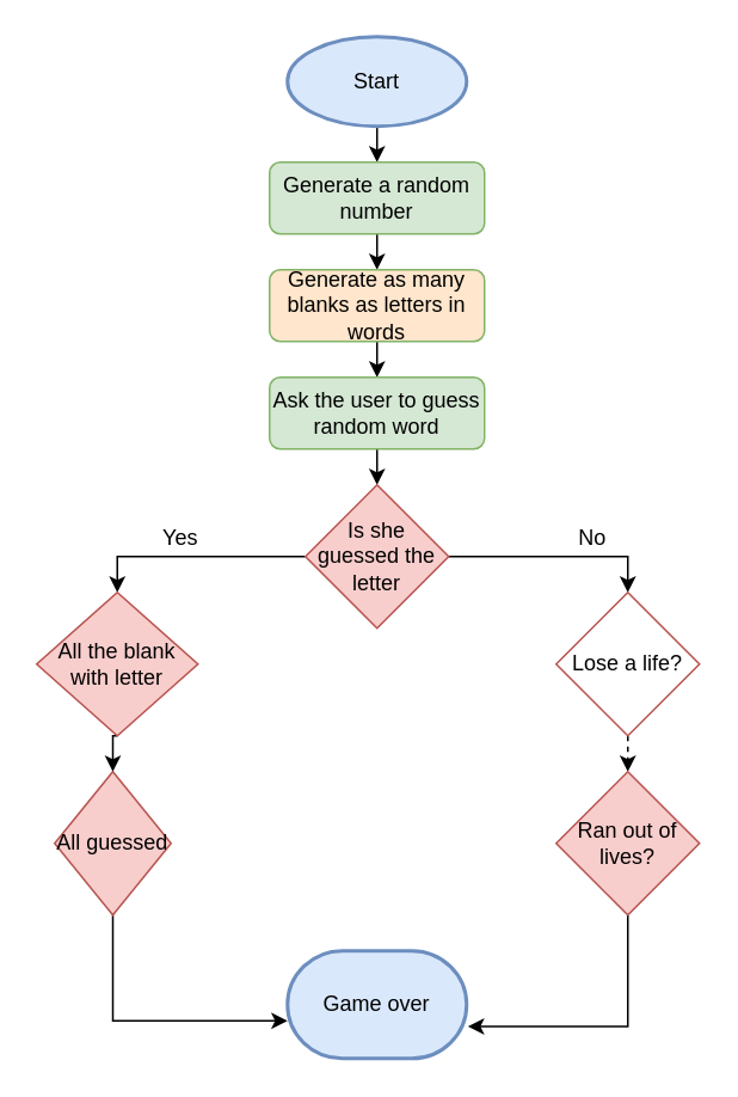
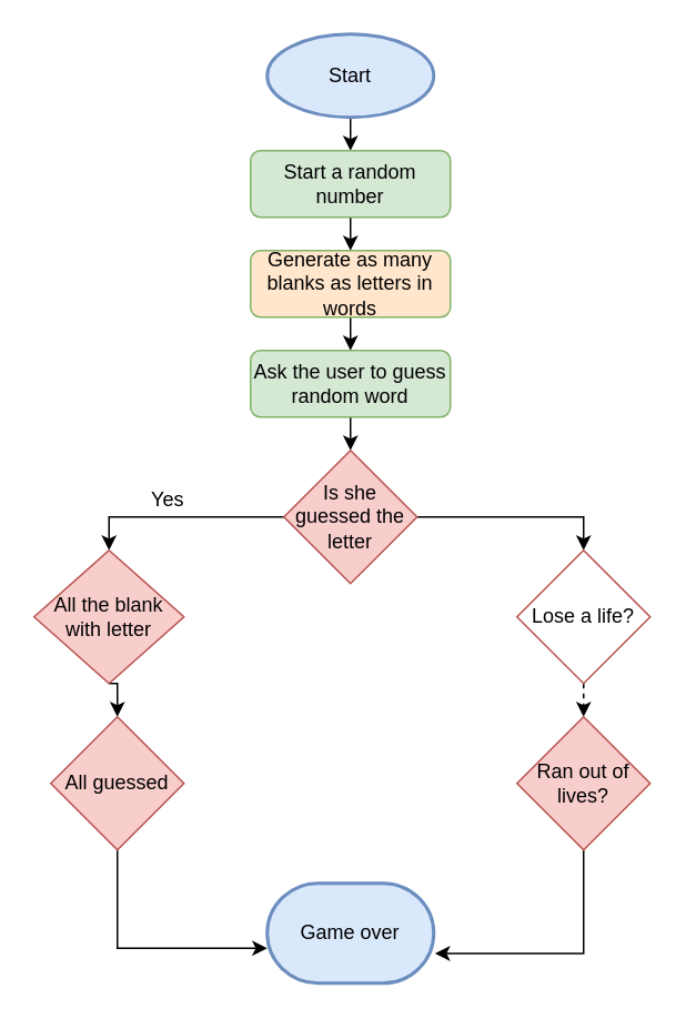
- <mxCell id="6" value="Generate a random number" style="rounded=1;whiteSpace=wrap;html=1;fillColor=#d5e8d4;strokeColor=#82b366;" parent="1" vertex="1"><mxGeometry x="150" y="90" width="120" height="40" as="geometry" /></mxCell>
+ <mxCell id="6" value="Start a random number" style="rounded=1;whiteSpace=wrap;html=1;fillColor=#d5e8d4;strokeColor=#82b366;" parent="1" vertex="1"><mxGeometry x="150" y="90" width="120" height="40" as="geometry" /></mxCell>
- <mxCell id="23" value="No" style="text;html=1;align=center;verticalAlign=middle;resizable=0;points=[];autosize=1;strokeColor=none;fillColor=none;" parent="1" vertex="1"><mxGeometry x="310" y="285" width="40" height="30" as="geometry" /></mxCell>
- <mxCell id="19" value="All guessed" style="rhombus;whiteSpace=wrap;html=1;fillColor=#f8cecc;strokeColor=#b85450;fontStyle=0" parent="1" vertex="1"><mxGeometry x="30" y="430" width="65" height="80" as="geometry" /></mxCell>
+ <mxCell id="19" value="All guessed" style="rhombus;whiteSpace=wrap;html=1;fillColor=#f8cecc;strokeColor=#b85450;fontStyle=0" parent="1" vertex="1"><mxGeometry x="30" y="430" width="80" height="80" as="geometry" /></mxCell>
